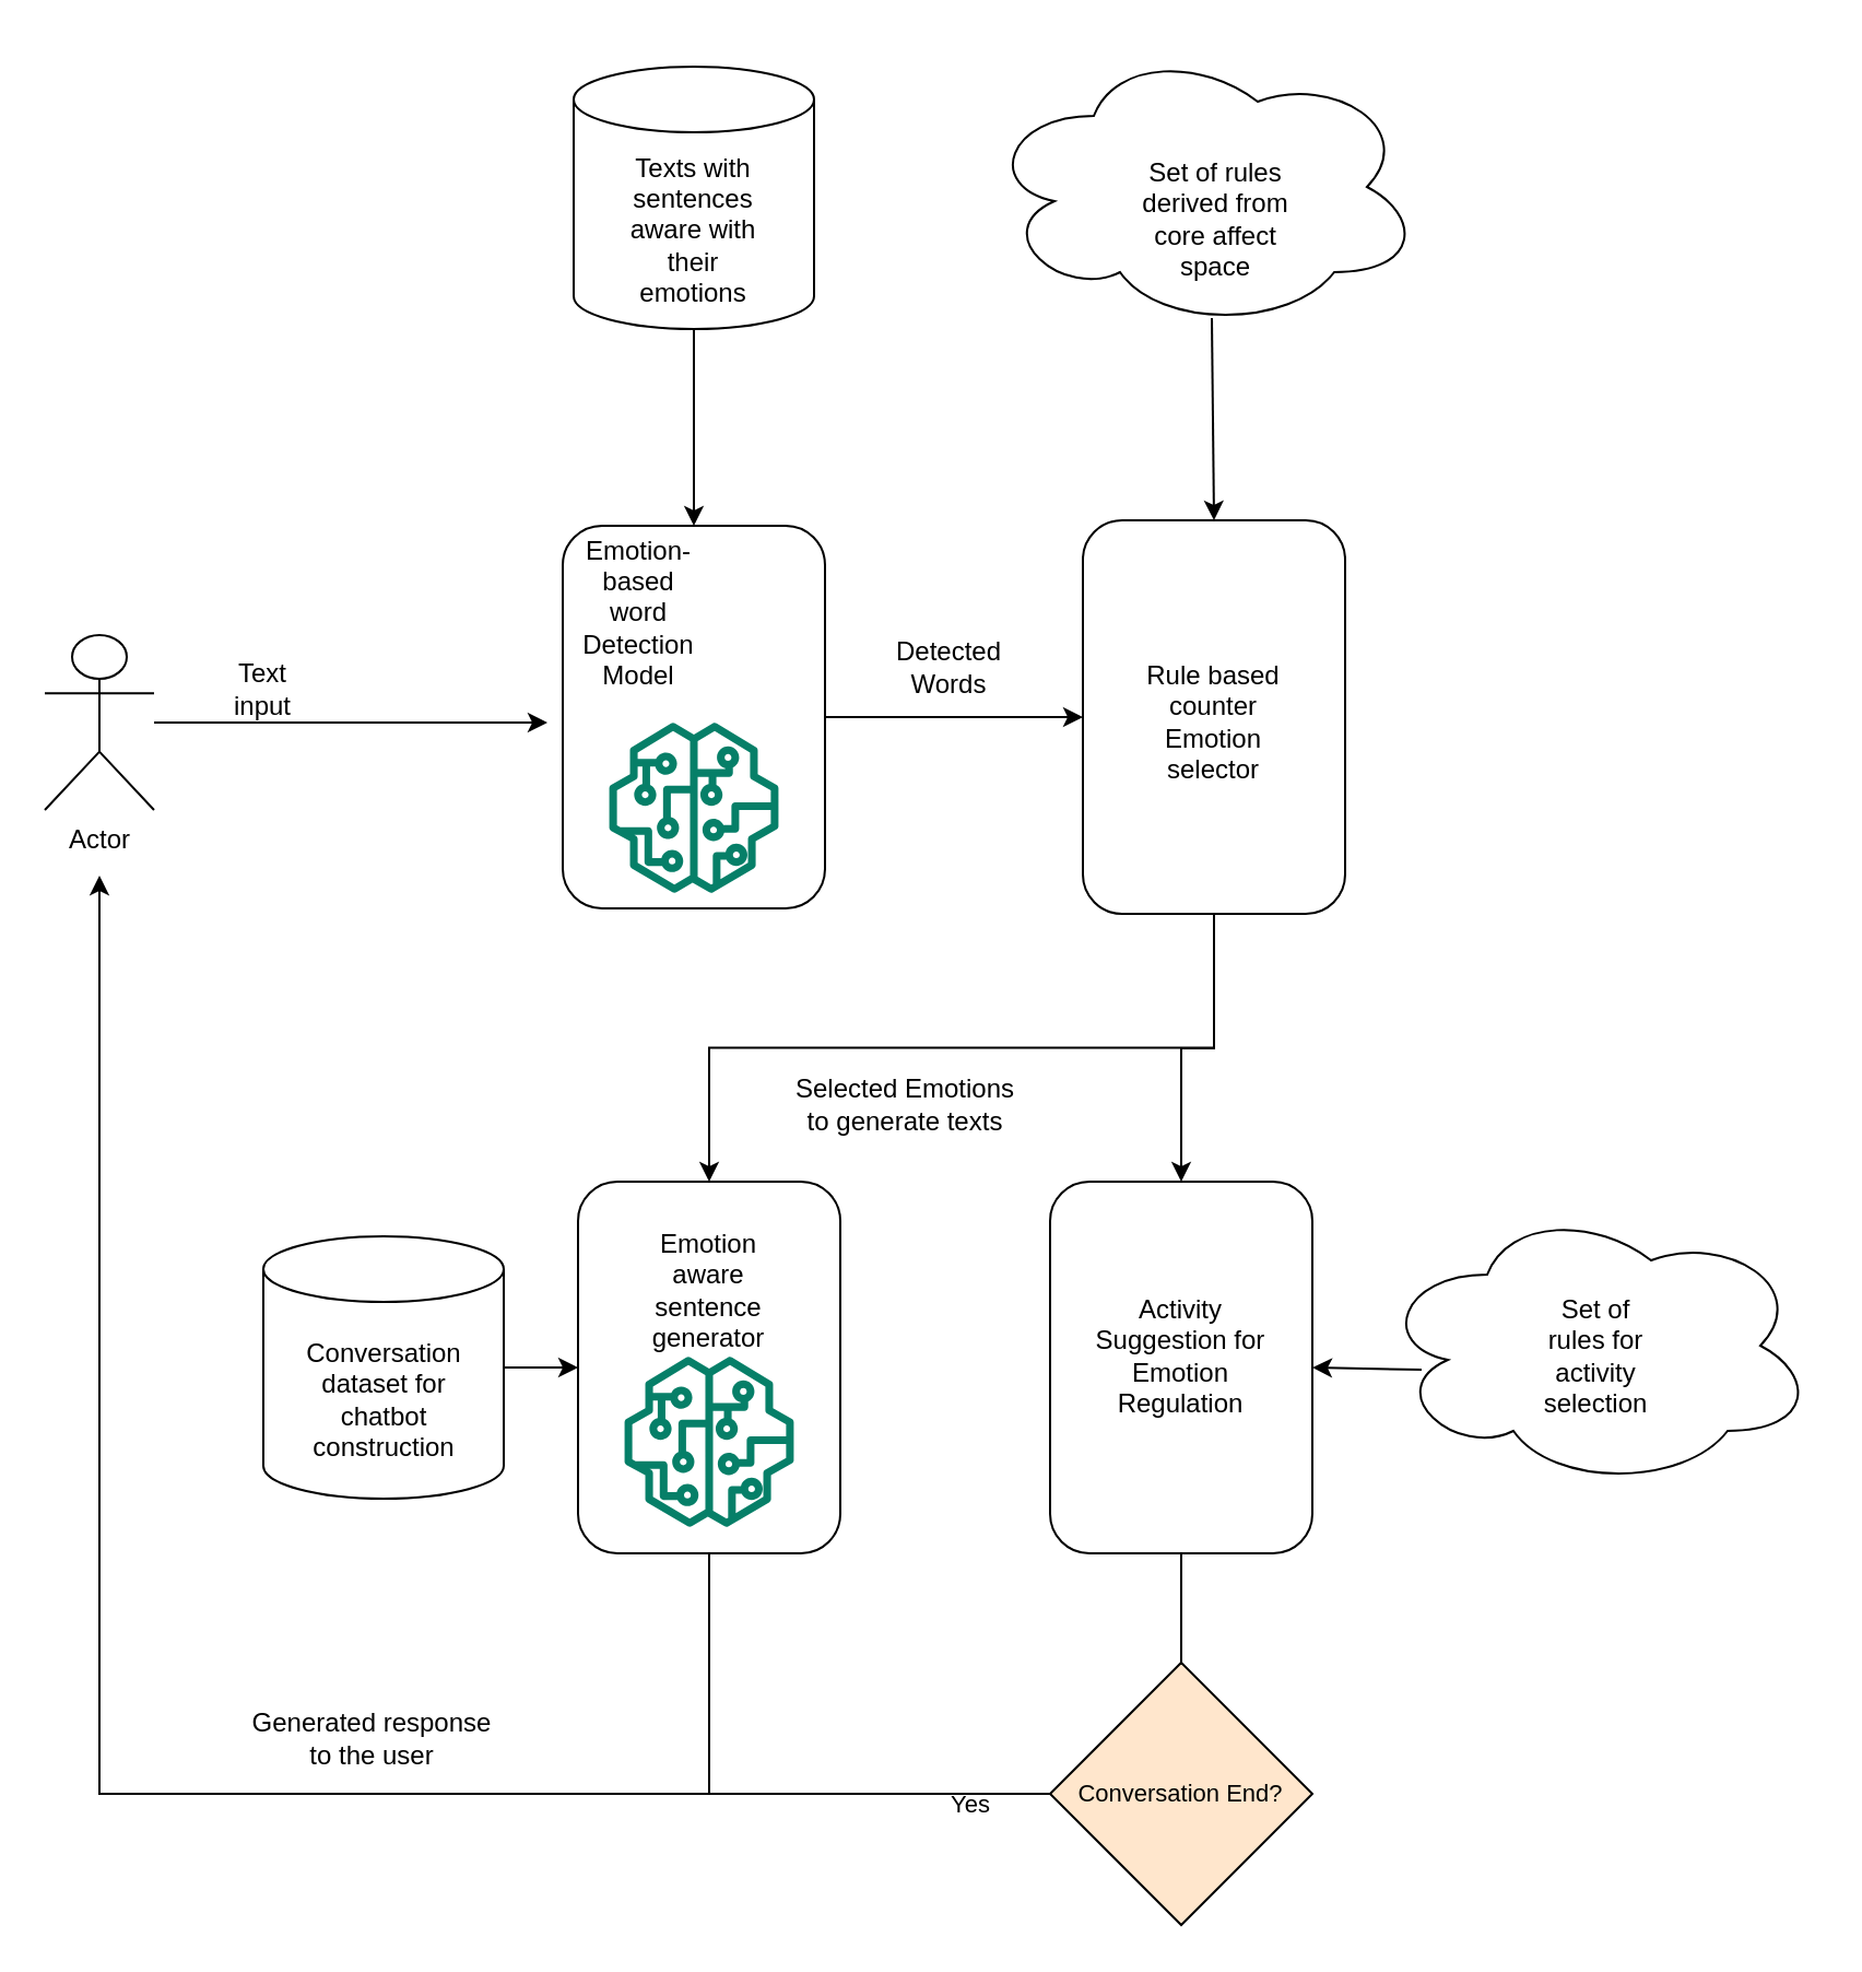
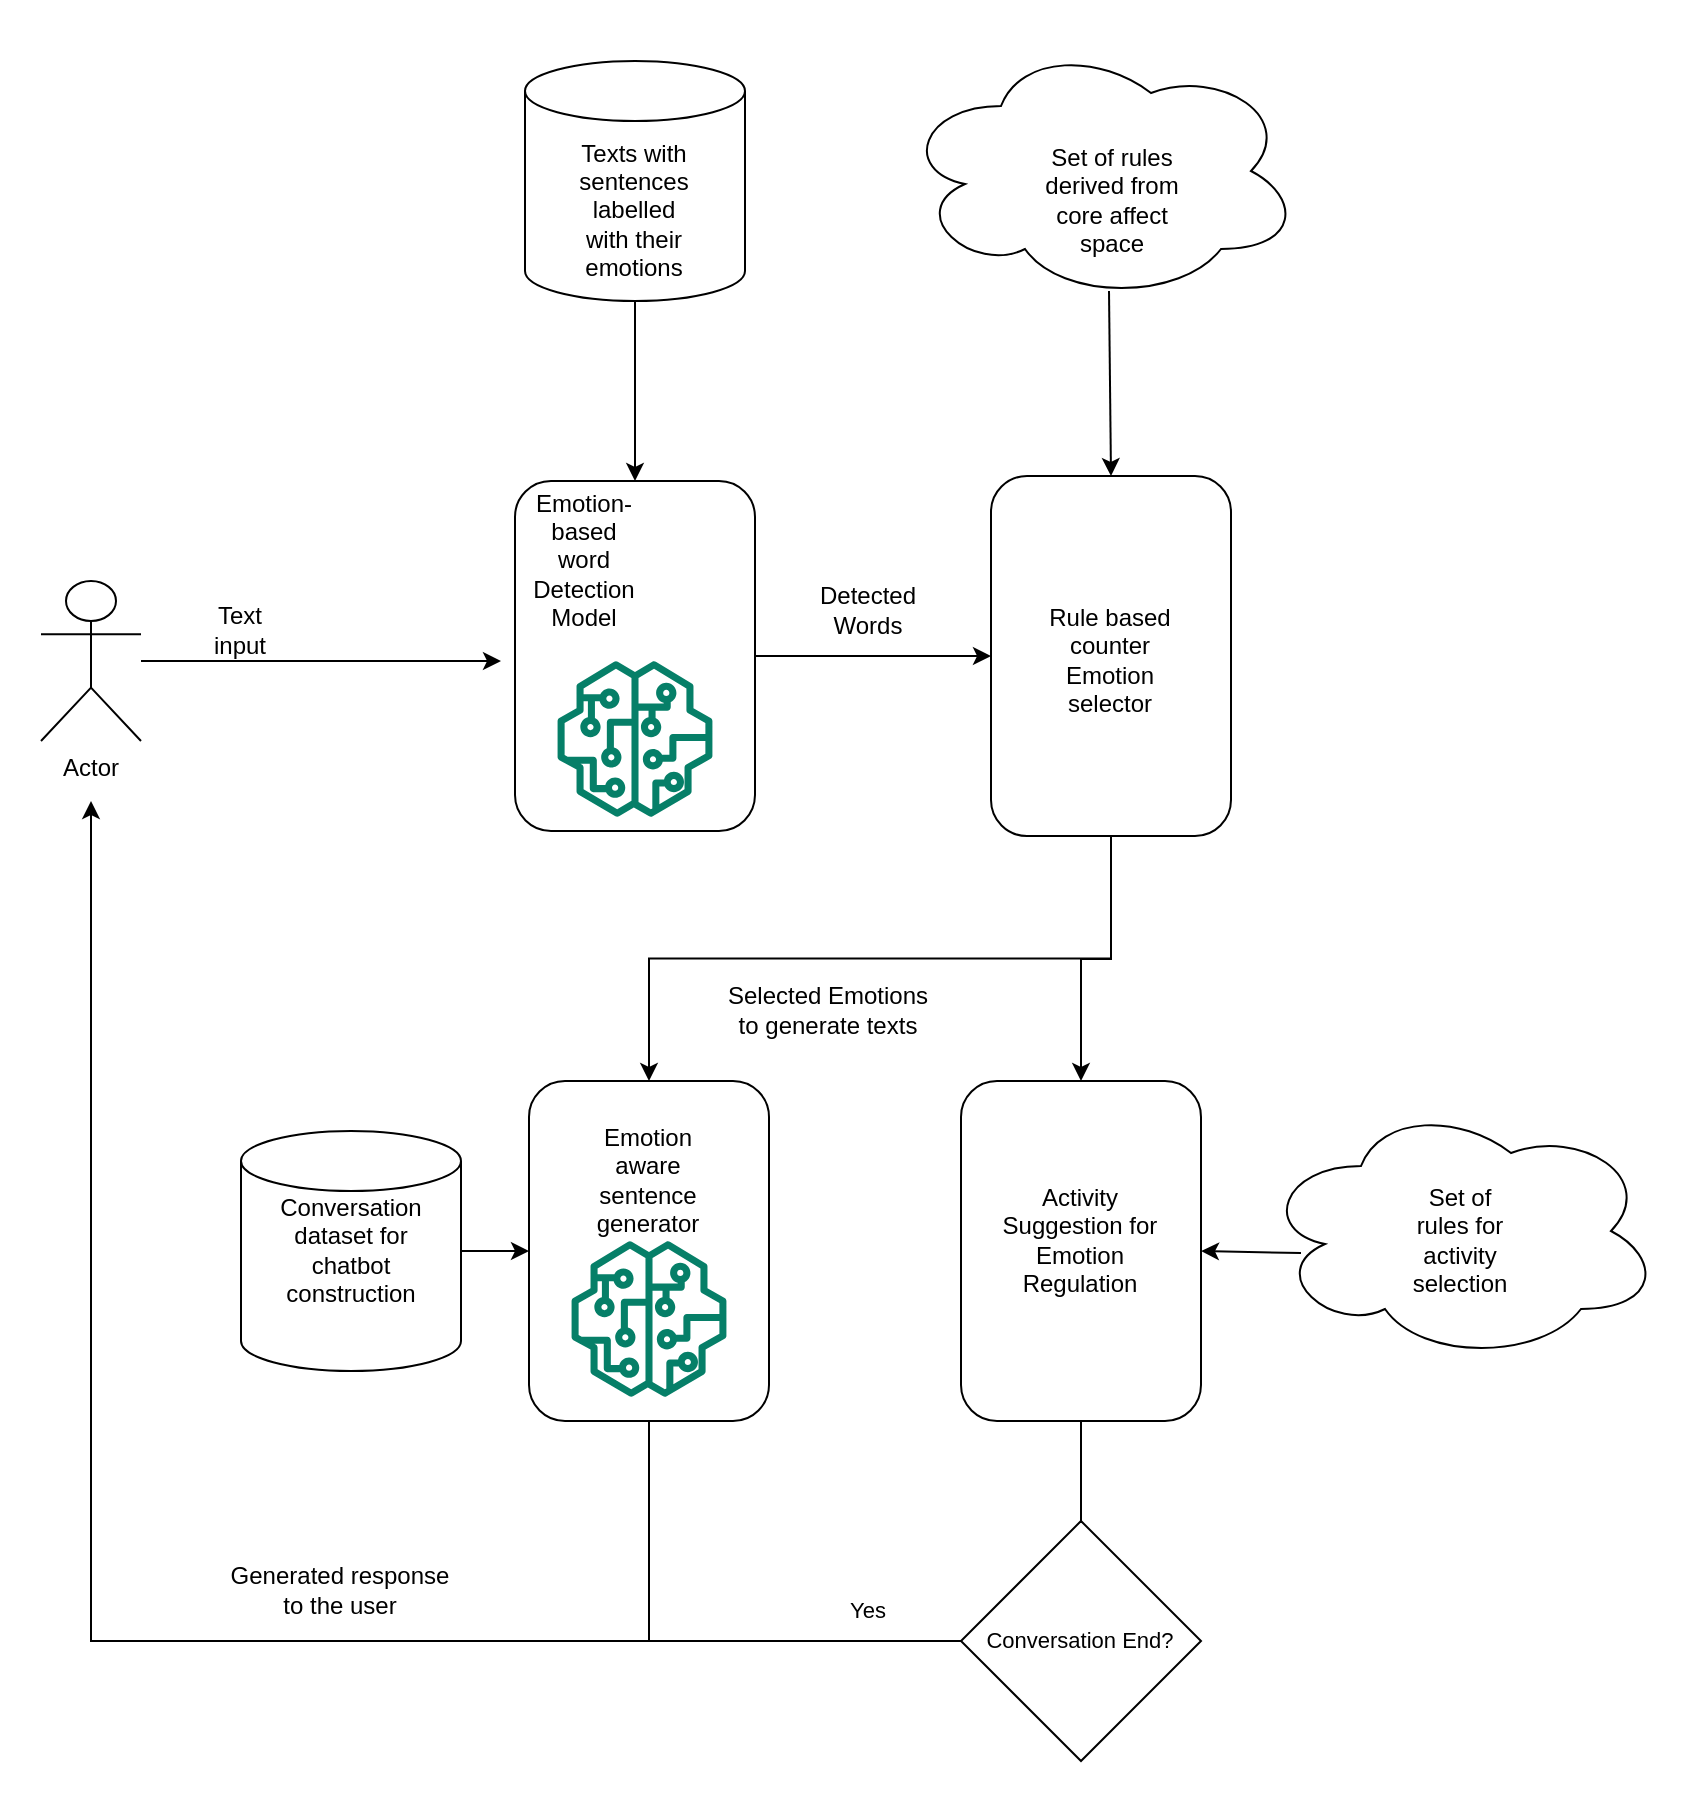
- <mxCell id="5" value="Texts with sentences aware with their emotions" style="text;html=1;strokeColor=none;fillColor=none;align=center;verticalAlign=middle;whiteSpace=wrap;rounded=0;" parent="1" vertex="1"><mxGeometry x="287" y="90" width="60" height="30" as="geometry" /></mxCell>
+ <mxCell id="5" value="Texts with sentences labelled with their emotions" style="text;html=1;strokeColor=none;fillColor=none;align=center;verticalAlign=middle;whiteSpace=wrap;rounded=0;" parent="1" vertex="1"><mxGeometry x="287" y="90" width="60" height="30" as="geometry" /></mxCell>
- <mxCell id="25" value="Conversation dataset for chatbot construction" style="text;html=1;strokeColor=none;fillColor=none;align=center;verticalAlign=middle;whiteSpace=wrap;rounded=0;" parent="1" vertex="1"><mxGeometry x="137.5" y="620" width="75" height="40" as="geometry" /></mxCell>
+ <mxCell id="25" value="Conversation dataset for chatbot construction" style="text;html=1;strokeColor=none;fillColor=none;align=center;verticalAlign=middle;whiteSpace=wrap;rounded=0;" parent="1" vertex="1"><mxGeometry x="137.5" y="605" width="75" height="40" as="geometry" /></mxCell>
- <mxCell id="36" value="&lt;font style=&quot;font-size: 11px&quot;&gt;Conversation End?&lt;/font&gt;" style="rhombus;whiteSpace=wrap;html=1;fillColor=#ffe6cc;" vertex="1" parent="1"><mxGeometry x="480" y="760" width="120" height="120" as="geometry" /></mxCell>
+ <mxCell id="36" value="&lt;font style=&quot;font-size: 11px&quot;&gt;Conversation End?&lt;/font&gt;" style="rhombus;whiteSpace=wrap;html=1;" vertex="1" parent="1"><mxGeometry x="480" y="760" width="120" height="120" as="geometry" /></mxCell>
- <mxCell id="37" value="Yes" style="text;html=1;strokeColor=none;fillColor=none;align=center;verticalAlign=middle;whiteSpace=wrap;rounded=0;fontSize=11;" vertex="1" parent="1"><mxGeometry x="414" y="810" width="60" height="30" as="geometry" /></mxCell>
+ <mxCell id="37" value="Yes" style="text;html=1;strokeColor=none;fillColor=none;align=center;verticalAlign=middle;whiteSpace=wrap;rounded=0;fontSize=11;" vertex="1" parent="1"><mxGeometry x="404" y="790" width="60" height="30" as="geometry" /></mxCell>
